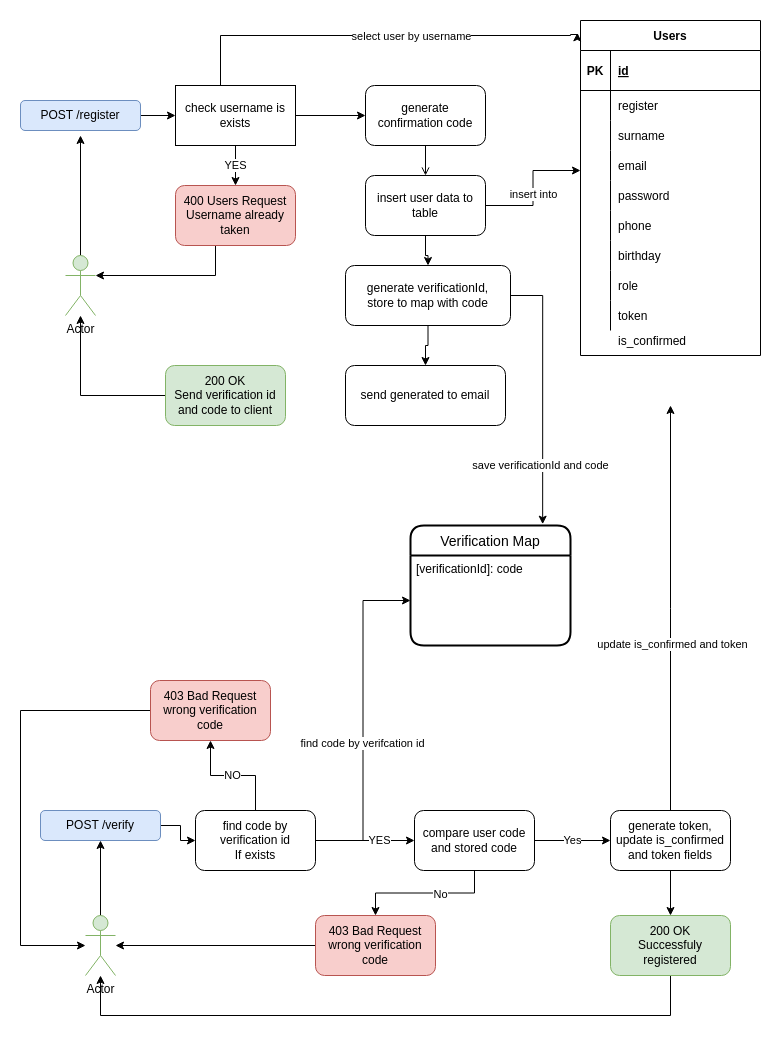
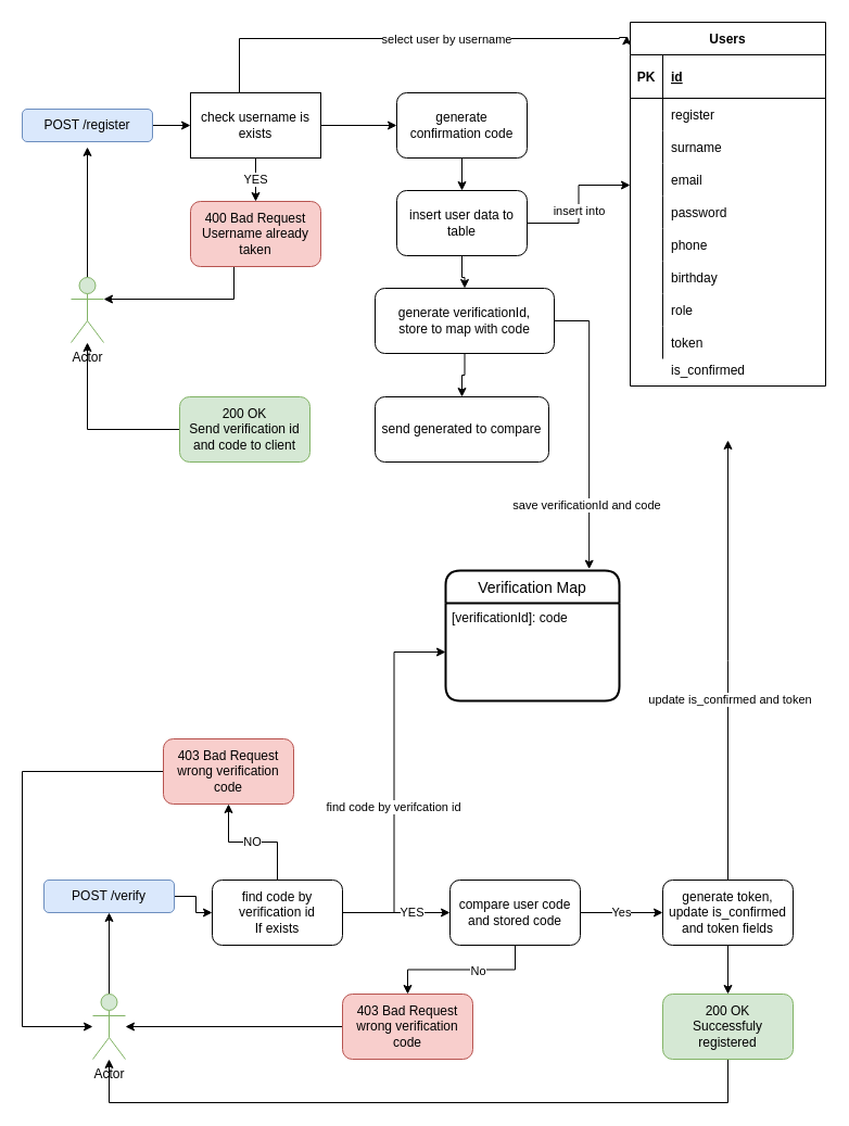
- <mxCell id="41" style="edgeStyle=orthogonalEdgeStyle;rounded=0;orthogonalLoop=1;jettySize=auto;html=1;endArrow=open;" edge="1" parent="1" source="42" target="46"><mxGeometry relative="1" as="geometry" /></mxCell>
+ <mxCell id="41" style="edgeStyle=orthogonalEdgeStyle;rounded=0;orthogonalLoop=1;jettySize=auto;html=1;" edge="1" parent="1" source="42" target="46"><mxGeometry relative="1" as="geometry" /></mxCell>
- <mxCell id="40" value="400 Users Request&lt;br&gt;Username already taken" style="rounded=1;whiteSpace=wrap;html=1;fillColor=#f8cecc;strokeColor=#b85450;" vertex="1" parent="1"><mxGeometry x="175" y="185" width="120" height="60" as="geometry" /></mxCell>
+ <mxCell id="40" value="400 Bad Request&lt;br&gt;Username already taken" style="rounded=1;whiteSpace=wrap;html=1;fillColor=#f8cecc;strokeColor=#b85450;" vertex="1" parent="1"><mxGeometry x="175" y="185" width="120" height="60" as="geometry" /></mxCell>
- <mxCell id="54" value="send generated to email" style="rounded=1;whiteSpace=wrap;html=1;" vertex="1" parent="1"><mxGeometry x="345" y="365" width="160" height="60" as="geometry" /></mxCell>
+ <mxCell id="54" value="send generated to compare" style="rounded=1;whiteSpace=wrap;html=1;" vertex="1" parent="1"><mxGeometry x="345" y="365" width="160" height="60" as="geometry" /></mxCell>
